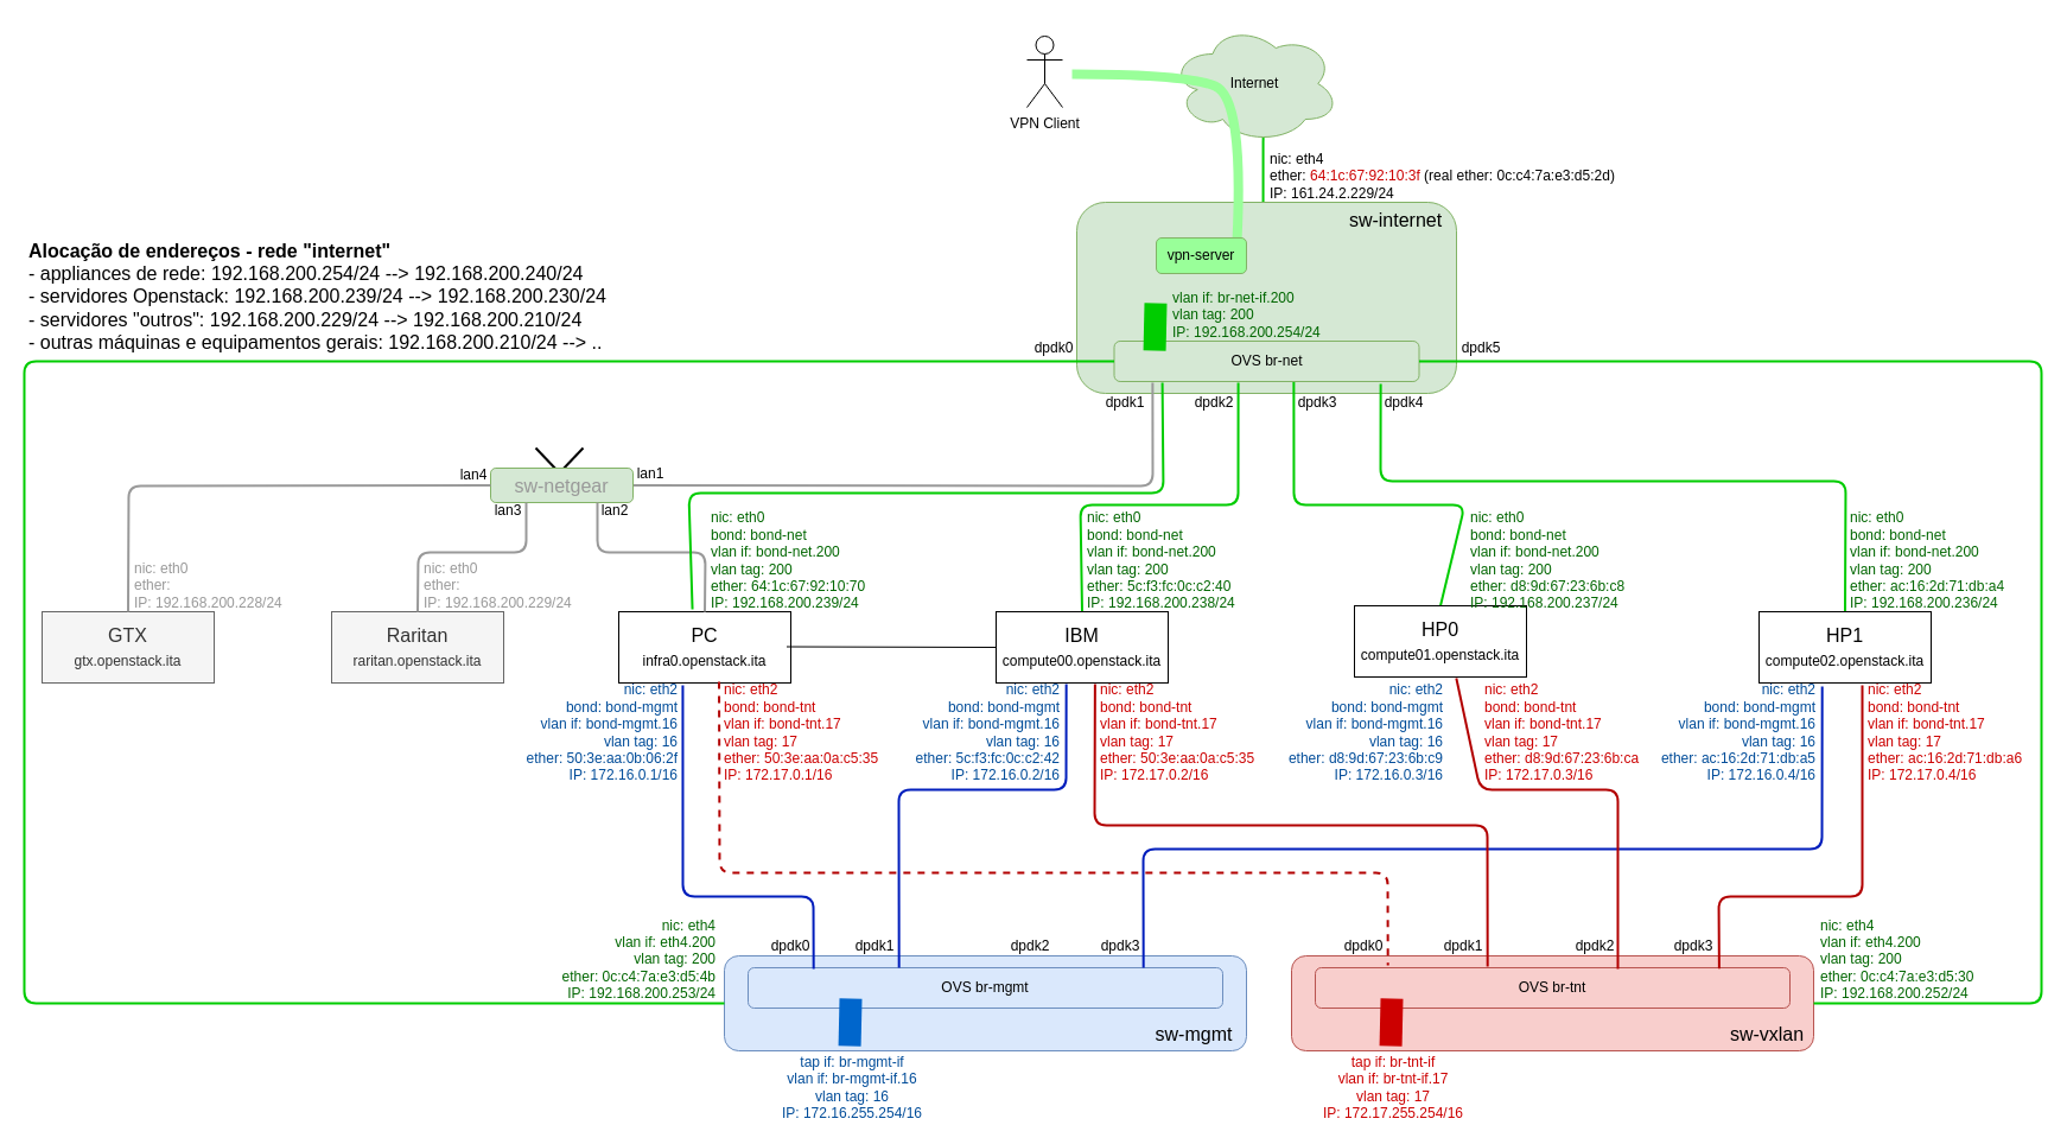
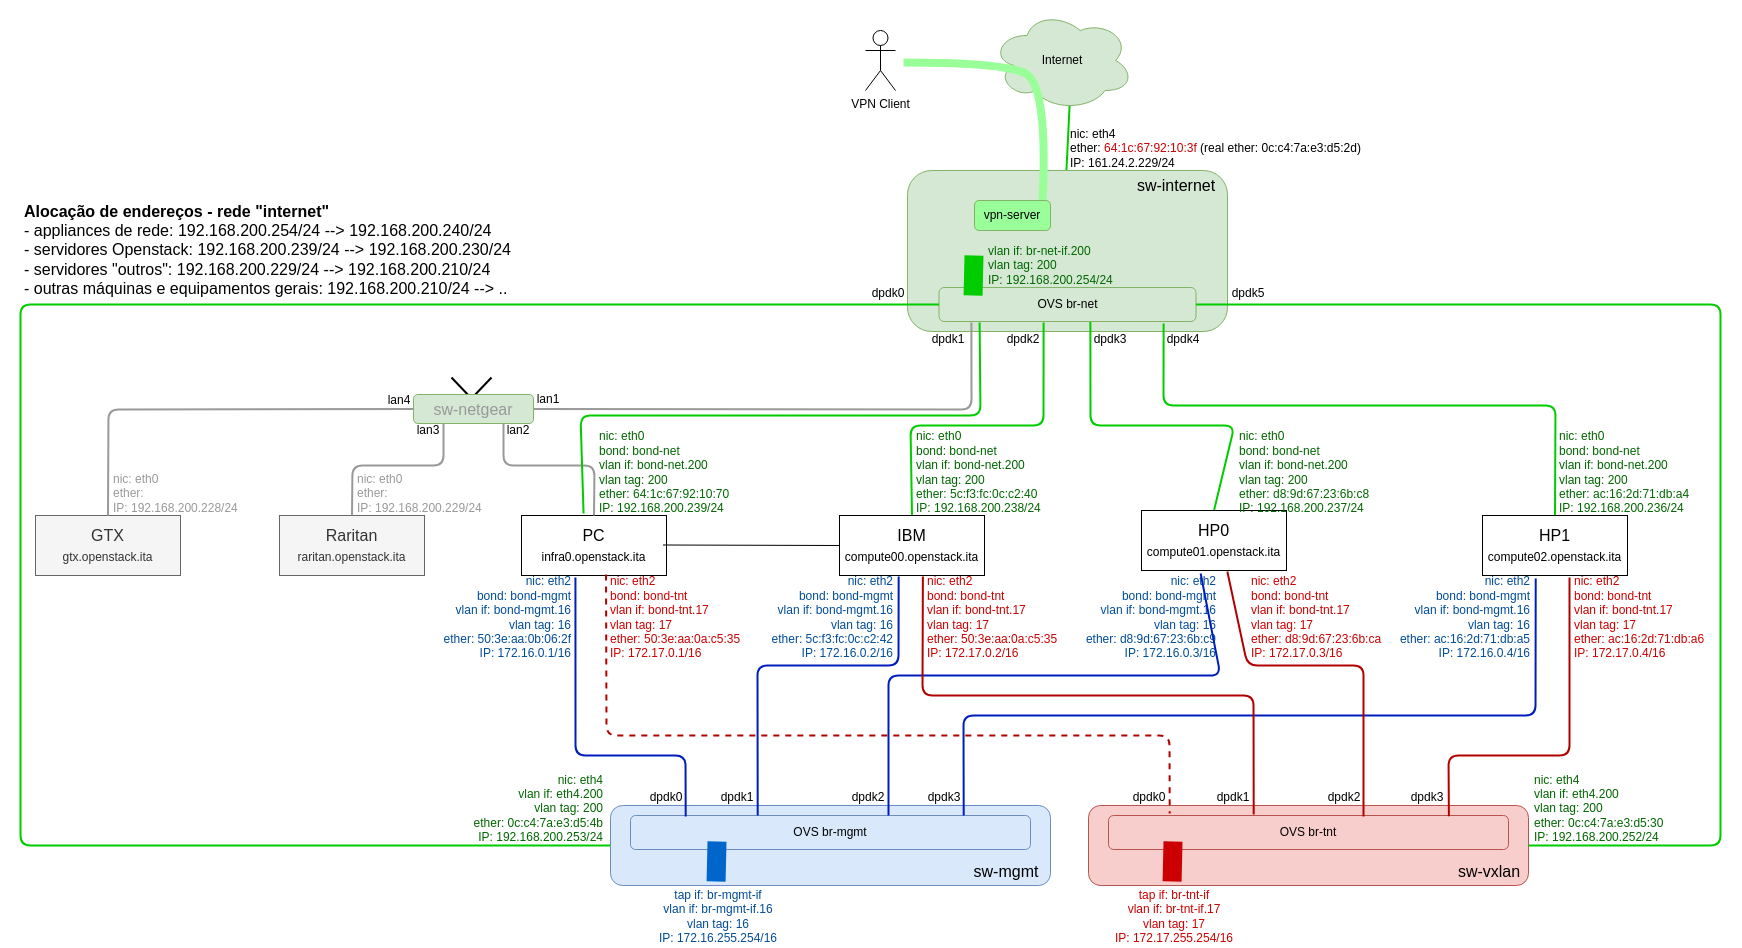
- <mxCell id="16" value="Internet" style="ellipse;shape=cloud;whiteSpace=wrap;html=1;fillColor=#d5e8d4;strokeColor=#82b366;" parent="1" vertex="1"><mxGeometry x="986" y="20" width="142" height="100" as="geometry" /></mxCell>
+ <mxCell id="16" value="Internet" style="ellipse;shape=cloud;whiteSpace=wrap;html=1;fillColor=#d5e8d4;strokeColor=#82b366;" parent="1" vertex="1"><mxGeometry x="991" y="10" width="142" height="100" as="geometry" /></mxCell>
+ <mxCell id="52" value="" style="endArrow=none;html=1;fillColor=#0050ef;strokeColor=#001DBC;fontColor=#0000CC;strokeWidth=2;fontSize=8;exitX=0.408;exitY=1.05;exitDx=0;exitDy=0;entryX=0.645;entryY=0;entryDx=0;entryDy=0;entryPerimeter=0;exitPerimeter=0;" parent="1" source="11" target="49" edge="1"><mxGeometry width="50" height="50" relative="1" as="geometry"><mxPoint x="1140.83" y="565" as="sourcePoint" /><mxPoint x="1140.47" y="714" as="targetPoint" /><Array as="points"><mxPoint x="1220" y="675" /><mxPoint x="888" y="675" /></Array></mxGeometry></mxCell>
